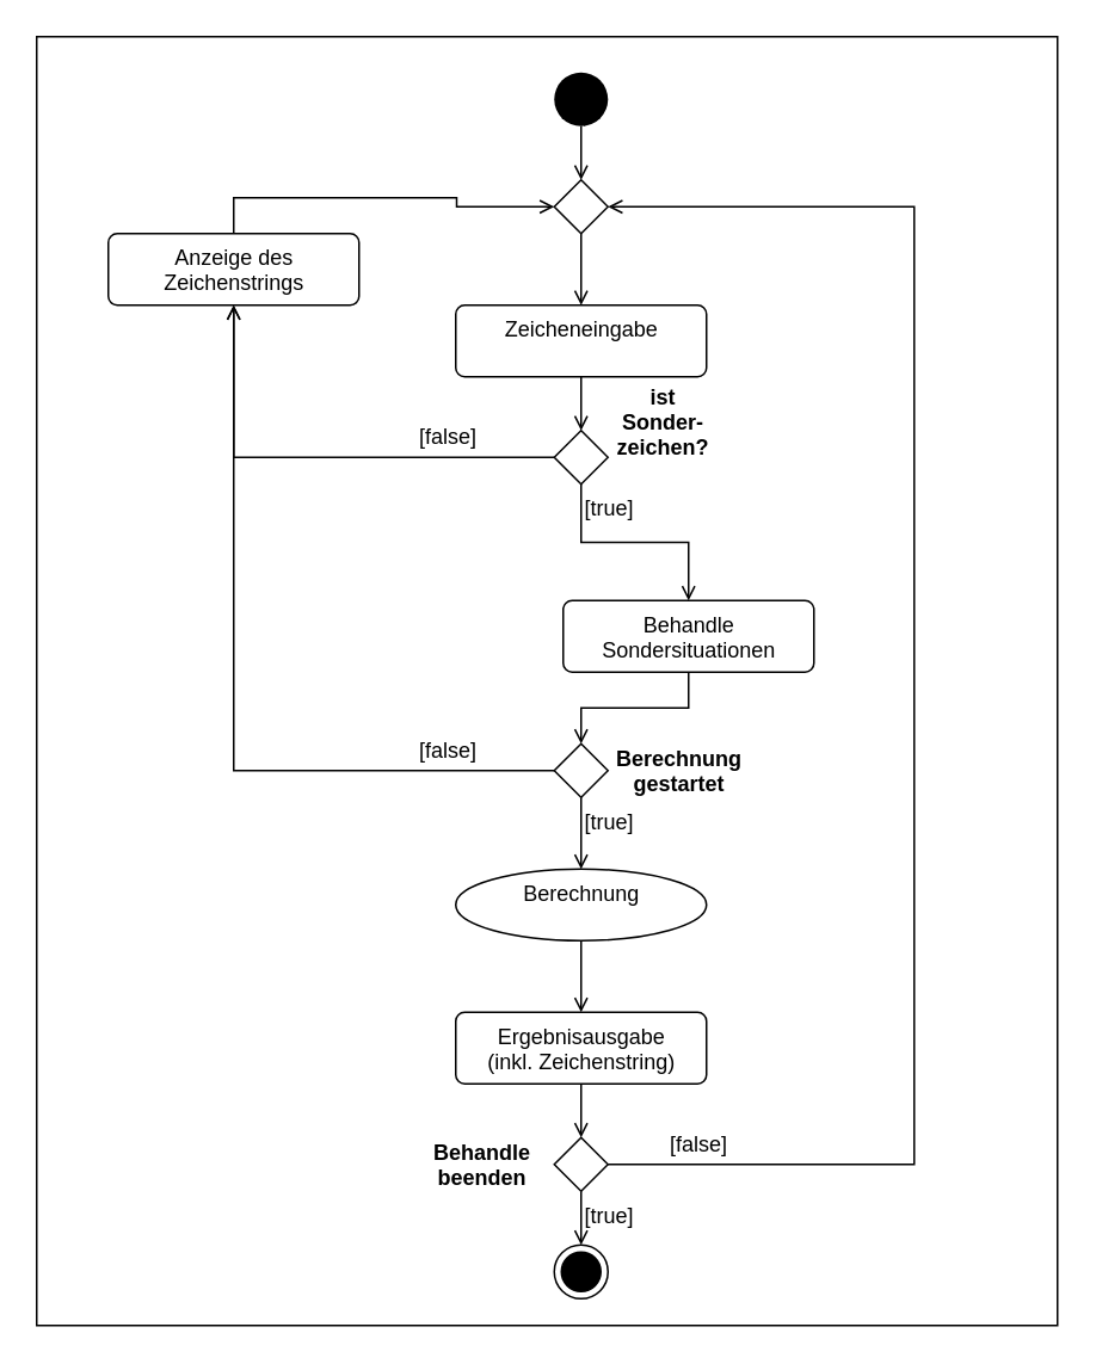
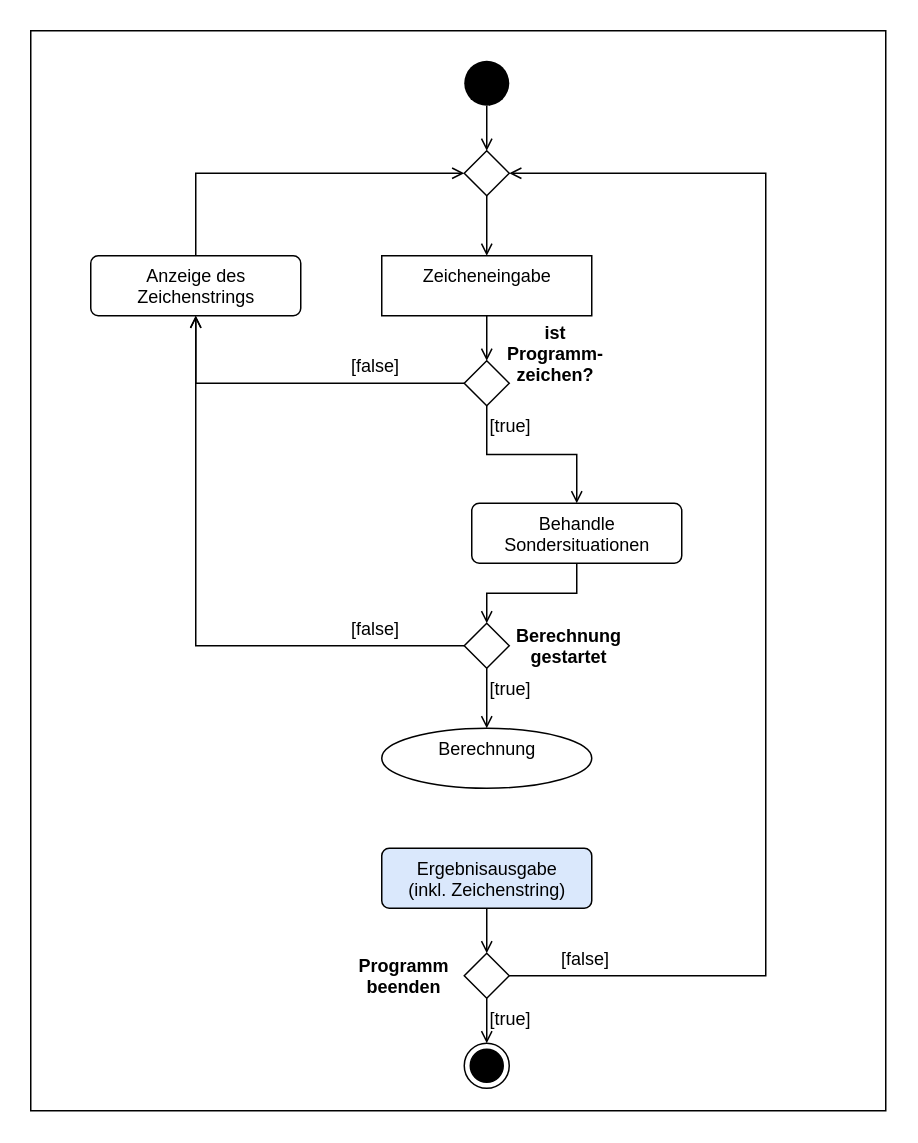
- <mxCell id="22" value="Anzeige des&lt;br&gt;Zeichenstrings" style="html=1;align=center;verticalAlign=top;rounded=1;absoluteArcSize=1;arcSize=10;dashed=0;" vertex="1" parent="1"><mxGeometry x="60" y="130" width="140" height="40" as="geometry" /></mxCell>
+ <mxCell id="22" value="Anzeige des&lt;br&gt;Zeichenstrings" style="html=1;align=center;verticalAlign=top;rounded=1;absoluteArcSize=1;arcSize=10;dashed=0;" vertex="1" parent="1"><mxGeometry x="60" y="170" width="140" height="40" as="geometry" /></mxCell>
- <mxCell id="10" value="Zeicheneingabe" style="html=1;align=center;verticalAlign=top;rounded=1;absoluteArcSize=1;arcSize=10;dashed=0;" vertex="1" parent="1"><mxGeometry x="254" y="170" width="140" height="40" as="geometry" /></mxCell>
+ <mxCell id="10" value="Zeicheneingabe" style="html=1;align=center;verticalAlign=top;absoluteArcSize=1;arcSize=10;dashed=0;rounded=0;" vertex="1" parent="1"><mxGeometry x="254" y="170" width="140" height="40" as="geometry" /></mxCell>
- <mxCell id="32" value="ist &#10;Sonder-&#10;zeichen?" style="text;align=center;fontStyle=1;verticalAlign=middle;spacingLeft=3;spacingRight=3;strokeColor=none;rotatable=0;points=[[0,0.5],[1,0.5]];portConstraint=eastwest;" vertex="1" parent="1"><mxGeometry x="330" y="210" width="80" height="50" as="geometry" /></mxCell>
+ <mxCell id="32" value="ist &#10;Programm-&#10;zeichen?" style="text;align=center;fontStyle=1;verticalAlign=middle;spacingLeft=3;spacingRight=3;strokeColor=none;rotatable=0;points=[[0,0.5],[1,0.5]];portConstraint=eastwest;" vertex="1" parent="1"><mxGeometry x="330" y="210" width="80" height="50" as="geometry" /></mxCell>
- <mxCell id="6" value="" style="edgeStyle=orthogonalEdgeStyle;rounded=0;orthogonalLoop=1;jettySize=auto;html=1;endArrow=open;endFill=0;" edge="1" parent="1" source="7" target="20"><mxGeometry relative="1" as="geometry" /></mxCell>
- <mxCell id="20" value="Ergebnisausgabe &lt;br&gt;(inkl. Zeichenstring)" style="html=1;align=center;verticalAlign=top;rounded=1;absoluteArcSize=1;arcSize=10;dashed=0;" vertex="1" parent="1"><mxGeometry x="254" y="565" width="140" height="40" as="geometry" /></mxCell>
+ <mxCell id="20" value="Ergebnisausgabe &lt;br&gt;(inkl. Zeichenstring)" style="html=1;align=center;verticalAlign=top;rounded=1;absoluteArcSize=1;arcSize=10;dashed=0;fillColor=#dae8fc;" vertex="1" parent="1"><mxGeometry x="254" y="565" width="140" height="40" as="geometry" /></mxCell>
- <mxCell id="28" value="Behandle&#10;beenden" style="text;align=center;fontStyle=1;verticalAlign=middle;spacingLeft=3;spacingRight=3;strokeColor=none;rotatable=0;points=[[0,0.5],[1,0.5]];portConstraint=eastwest;" vertex="1" parent="1"><mxGeometry x="229" y="625" width="80" height="50" as="geometry" /></mxCell>
+ <mxCell id="28" value="Programm&#10;beenden" style="text;align=center;fontStyle=1;verticalAlign=middle;spacingLeft=3;spacingRight=3;strokeColor=none;rotatable=0;points=[[0,0.5],[1,0.5]];portConstraint=eastwest;" vertex="1" parent="1"><mxGeometry x="229" y="625" width="80" height="50" as="geometry" /></mxCell>
